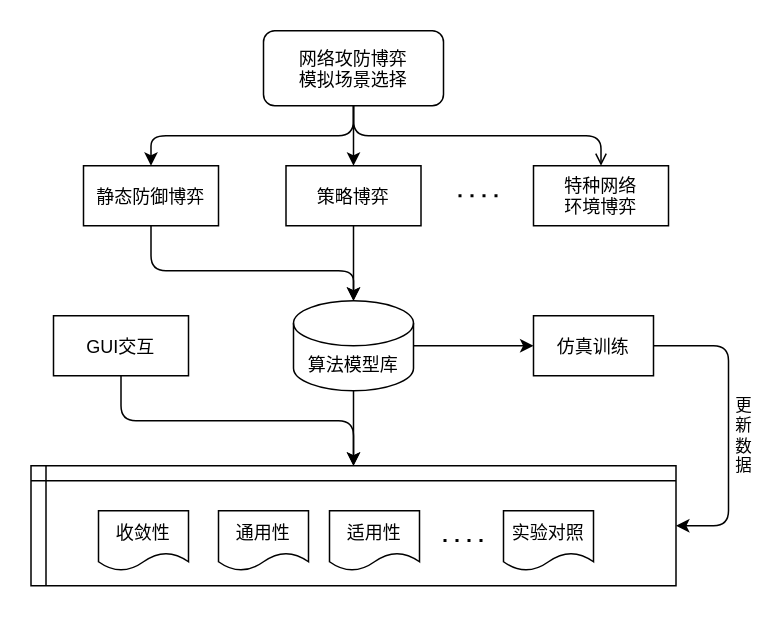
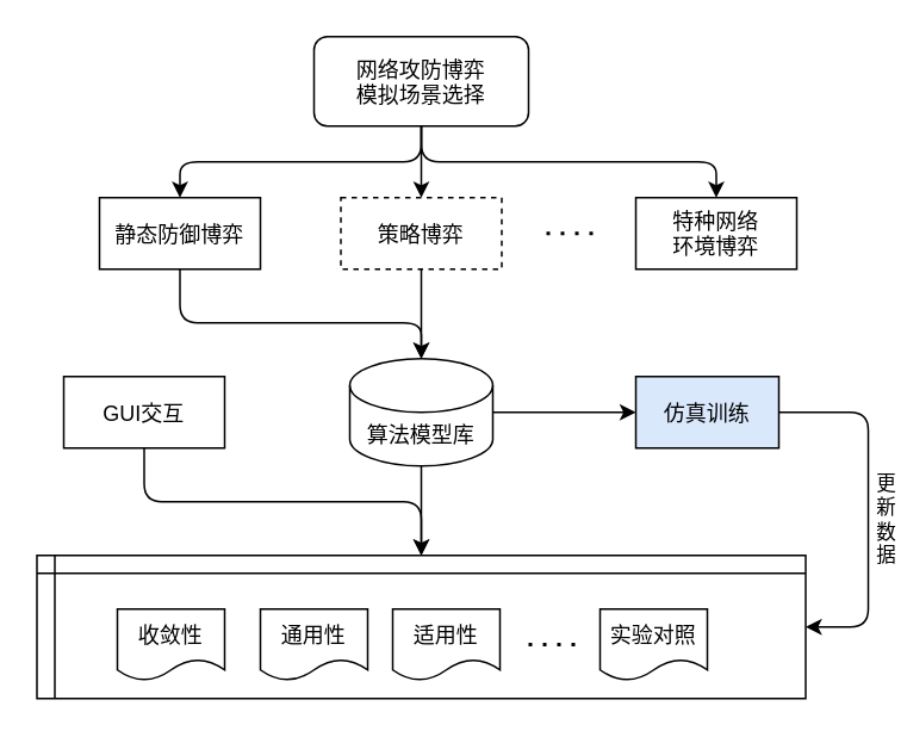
- <mxCell id="9" value="" style="endArrow=open;exitX=0.5;exitY=1;exitDx=0;exitDy=0;entryX=0.5;entryY=0;entryDx=0;entryDy=0;" parent="1" source="2" target="5" edge="1"><mxGeometry width="50" height="50" relative="1" as="geometry"><mxPoint x="255" y="90" as="sourcePoint" /><mxPoint x="255" y="130" as="targetPoint" /><Array as="points"><mxPoint x="235" y="90" /><mxPoint x="400" y="90" /></Array></mxGeometry></mxCell>
+ <mxCell id="9" value="" style="endArrow=classic;exitX=0.5;exitY=1;exitDx=0;exitDy=0;entryX=0.5;entryY=0;entryDx=0;entryDy=0;" parent="1" source="2" target="5" edge="1"><mxGeometry width="50" height="50" relative="1" as="geometry"><mxPoint x="255" y="90" as="sourcePoint" /><mxPoint x="255" y="130" as="targetPoint" /><Array as="points"><mxPoint x="235" y="90" /><mxPoint x="400" y="90" /></Array></mxGeometry></mxCell>
- <mxCell id="4" value="策略博弈" style="rounded=0;" parent="1" vertex="1"><mxGeometry x="190" y="110" width="90" height="40" as="geometry" /></mxCell>
+ <mxCell id="4" value="策略博弈" style="rounded=0;dashed=1;" parent="1" vertex="1"><mxGeometry x="190" y="110" width="90" height="40" as="geometry" /></mxCell>
- <mxCell id="13" value="仿真训练" style="rounded=0;" parent="1" vertex="1"><mxGeometry x="355" y="210" width="80" height="40" as="geometry" /></mxCell>
+ <mxCell id="13" value="仿真训练" style="rounded=0;fillColor=#dae8fc;" parent="1" vertex="1"><mxGeometry x="355" y="210" width="80" height="40" as="geometry" /></mxCell>
